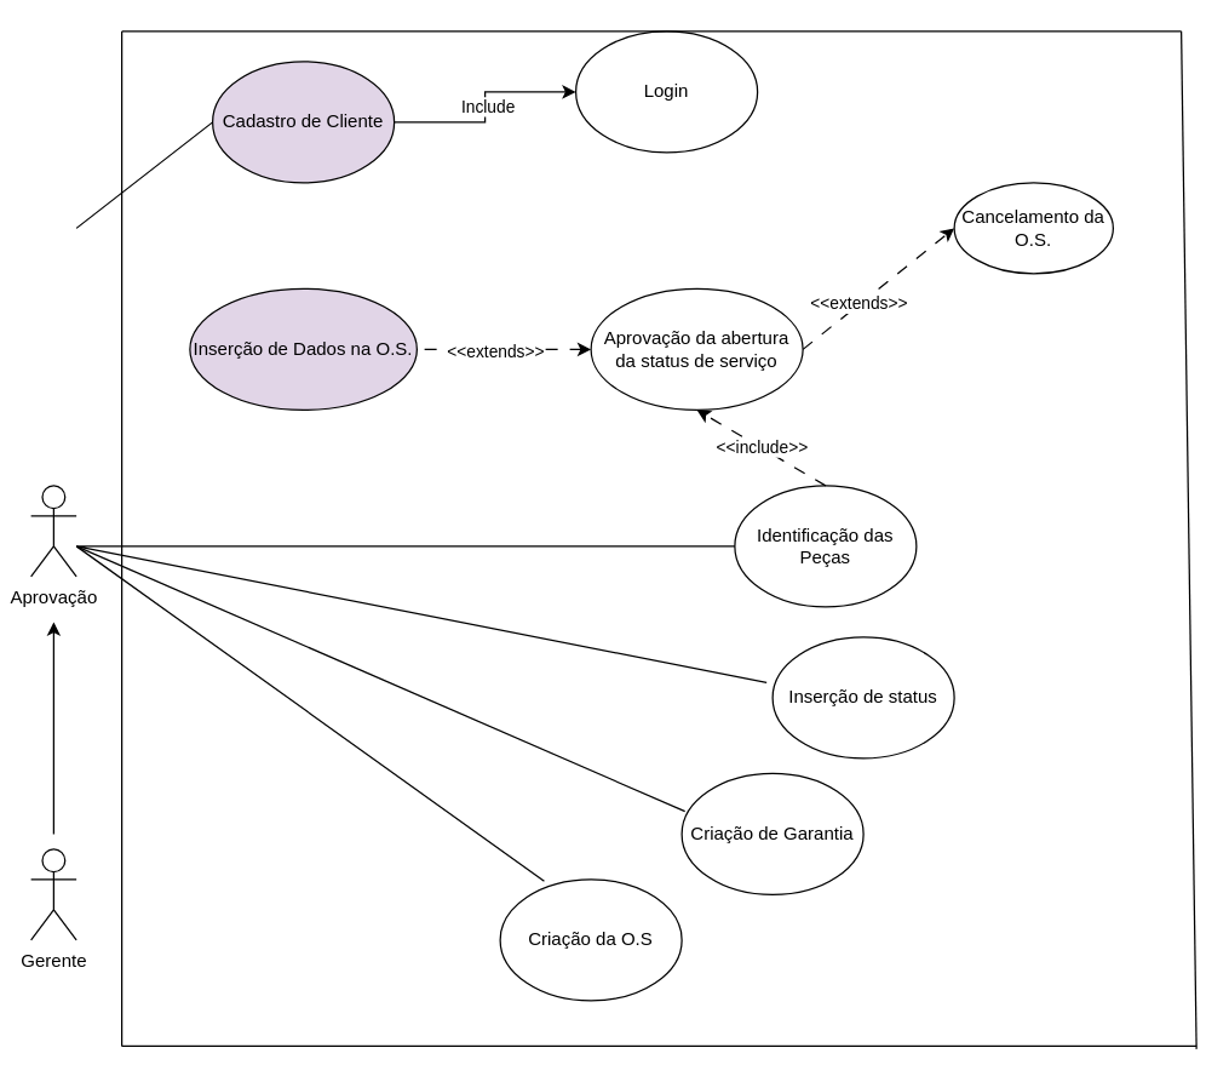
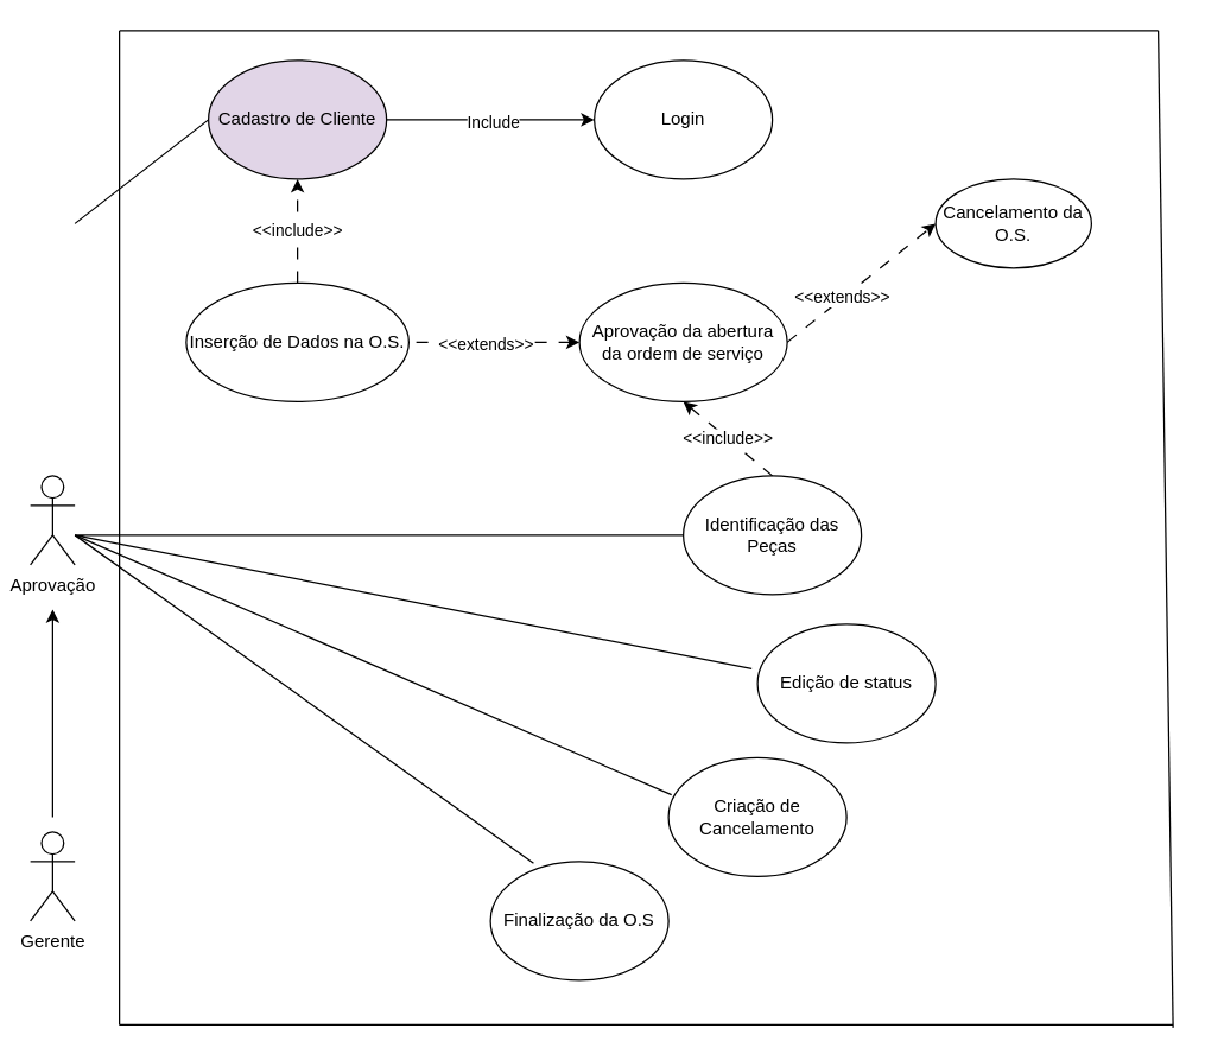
- <mxCell id="5" value="Login" style="ellipse;whiteSpace=wrap;html=1;" parent="1" vertex="1"><mxGeometry x="380" y="20" width="120" height="80" as="geometry" /></mxCell>
+ <mxCell id="5" value="Login" style="ellipse;whiteSpace=wrap;html=1;" parent="1" vertex="1"><mxGeometry x="400" y="40" width="120" height="80" as="geometry" /></mxCell>
+ <mxCell id="21" value="&amp;lt;&amp;lt;include&amp;gt;&amp;gt;" style="endArrow=classic;html=1;rounded=0;entryX=0.5;entryY=1;entryDx=0;entryDy=0;dashed=1;dashPattern=8 8;exitX=0.5;exitY=0;exitDx=0;exitDy=0;" parent="1" source="9" target="8" edge="1"><mxGeometry width="50" height="50" relative="1" as="geometry"><mxPoint x="303" y="341" as="sourcePoint" /><mxPoint x="428" y="212" as="targetPoint" /></mxGeometry></mxCell>
- <mxCell id="9" value="Inserção de Dados na O.S." style="ellipse;whiteSpace=wrap;html=1;fillColor=#e1d5e7;" parent="1" vertex="1"><mxGeometry x="125" y="190" width="150" height="80" as="geometry" /></mxCell>
+ <mxCell id="9" value="Inserção de Dados na O.S." style="ellipse;whiteSpace=wrap;html=1;" parent="1" vertex="1"><mxGeometry x="125" y="190" width="150" height="80" as="geometry" /></mxCell>
- <mxCell id="18" value="Aprovação da abertura da status de serviço" style="ellipse;whiteSpace=wrap;html=1;" parent="1" vertex="1"><mxGeometry x="390" y="190" width="140" height="80" as="geometry" /></mxCell>
+ <mxCell id="18" value="Aprovação da abertura da ordem de serviço" style="ellipse;whiteSpace=wrap;html=1;" parent="1" vertex="1"><mxGeometry x="390" y="190" width="140" height="80" as="geometry" /></mxCell>
- <mxCell id="17" value="Identificação das Peças" style="ellipse;whiteSpace=wrap;html=1;" parent="1" vertex="1"><mxGeometry x="485" y="320" width="120" height="80" as="geometry" /></mxCell>
+ <mxCell id="17" value="Identificação das Peças" style="ellipse;whiteSpace=wrap;html=1;" parent="1" vertex="1"><mxGeometry x="460" y="320" width="120" height="80" as="geometry" /></mxCell>
- <mxCell id="10" value="Inserção de status" style="ellipse;whiteSpace=wrap;html=1;" parent="1" vertex="1"><mxGeometry x="510" y="420" width="120" height="80" as="geometry" /></mxCell>
+ <mxCell id="10" value="Edição de status" style="ellipse;whiteSpace=wrap;html=1;" parent="1" vertex="1"><mxGeometry x="510" y="420" width="120" height="80" as="geometry" /></mxCell>
- <mxCell id="12" value="Criação de Garantia" style="ellipse;whiteSpace=wrap;html=1;" parent="1" vertex="1"><mxGeometry x="450" y="510" width="120" height="80" as="geometry" /></mxCell>
+ <mxCell id="12" value="Criação de Cancelamento" style="ellipse;whiteSpace=wrap;html=1;" parent="1" vertex="1"><mxGeometry x="450" y="510" width="120" height="80" as="geometry" /></mxCell>
- <mxCell id="26" value="Criação da O.S" style="ellipse;whiteSpace=wrap;html=1;" parent="1" vertex="1"><mxGeometry x="330" y="580" width="120" height="80" as="geometry" /></mxCell>
+ <mxCell id="26" value="Finalização da O.S" style="ellipse;whiteSpace=wrap;html=1;" parent="1" vertex="1"><mxGeometry x="330" y="580" width="120" height="80" as="geometry" /></mxCell>
